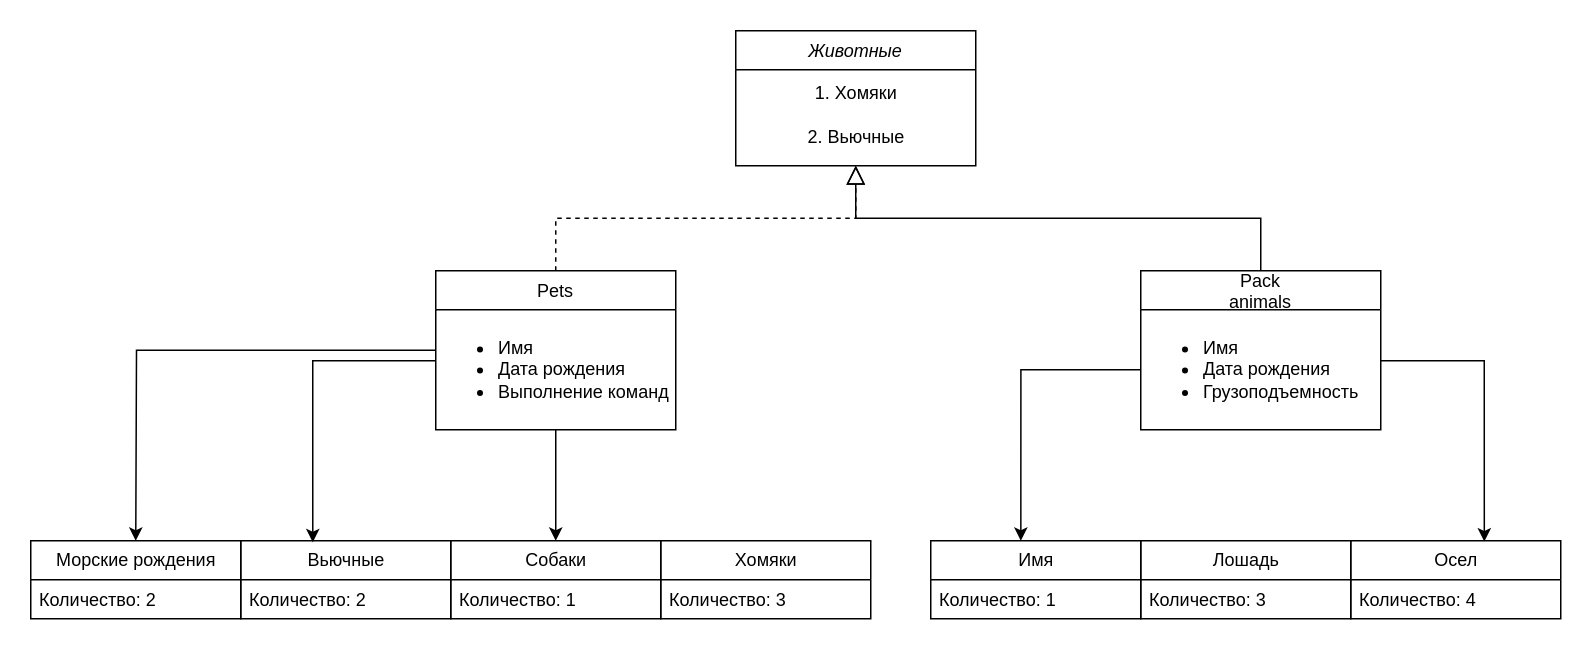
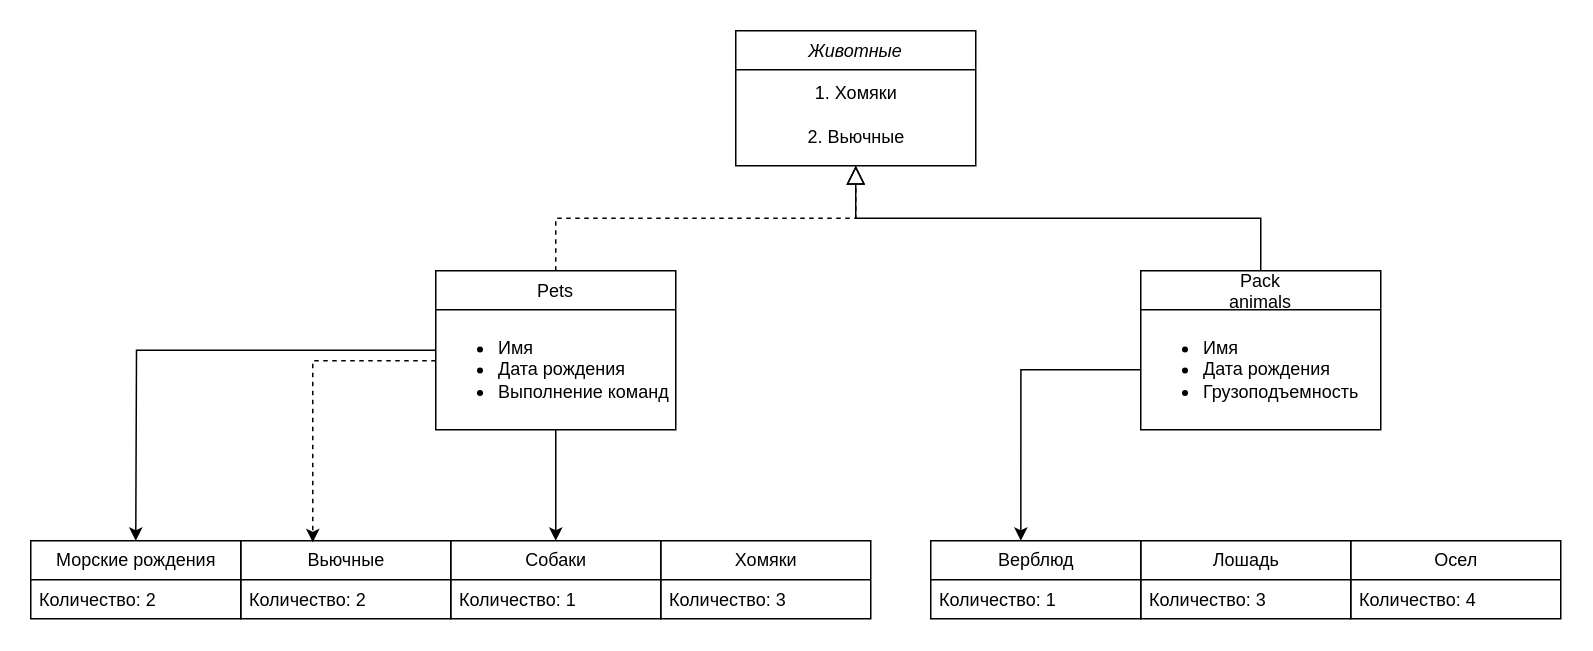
- <mxCell id="5" value="" style="edgeStyle=orthogonalEdgeStyle;rounded=0;orthogonalLoop=1;jettySize=auto;html=1;entryX=0.343;entryY=0.019;entryDx=0;entryDy=0;entryPerimeter=0;" edge="1" parent="1" source="7" target="15"><mxGeometry relative="1" as="geometry"><mxPoint x="210" y="350" as="targetPoint" /><Array as="points"><mxPoint x="208" y="240" /></Array></mxGeometry></mxCell>
+ <mxCell id="5" value="" style="edgeStyle=orthogonalEdgeStyle;rounded=0;orthogonalLoop=1;jettySize=auto;html=1;entryX=0.343;entryY=0.019;entryDx=0;entryDy=0;entryPerimeter=0;dashed=1;" edge="1" parent="1" source="7" target="15"><mxGeometry relative="1" as="geometry"><mxPoint x="210" y="350" as="targetPoint" /><Array as="points"><mxPoint x="208" y="240" /></Array></mxGeometry></mxCell>
- <mxCell id="28" style="edgeStyle=orthogonalEdgeStyle;rounded=0;orthogonalLoop=1;jettySize=auto;html=1;entryX=0.636;entryY=0.01;entryDx=0;entryDy=0;entryPerimeter=0;" edge="1" parent="1" source="11" target="25"><mxGeometry relative="1" as="geometry"><Array as="points"><mxPoint x="989" y="240" /></Array></mxGeometry></mxCell>
- <mxCell id="21" value="Имя" style="swimlane;fontStyle=0;childLayout=stackLayout;horizontal=1;startSize=26;fillColor=none;horizontalStack=0;resizeParent=1;resizeParentMax=0;resizeLast=0;collapsible=1;marginBottom=0;html=1;" vertex="1" parent="1"><mxGeometry x="620" y="360" width="140" height="52" as="geometry" /></mxCell>
+ <mxCell id="21" value="Верблюд" style="swimlane;fontStyle=0;childLayout=stackLayout;horizontal=1;startSize=26;fillColor=none;horizontalStack=0;resizeParent=1;resizeParentMax=0;resizeLast=0;collapsible=1;marginBottom=0;html=1;" vertex="1" parent="1"><mxGeometry x="620" y="360" width="140" height="52" as="geometry" /></mxCell>
